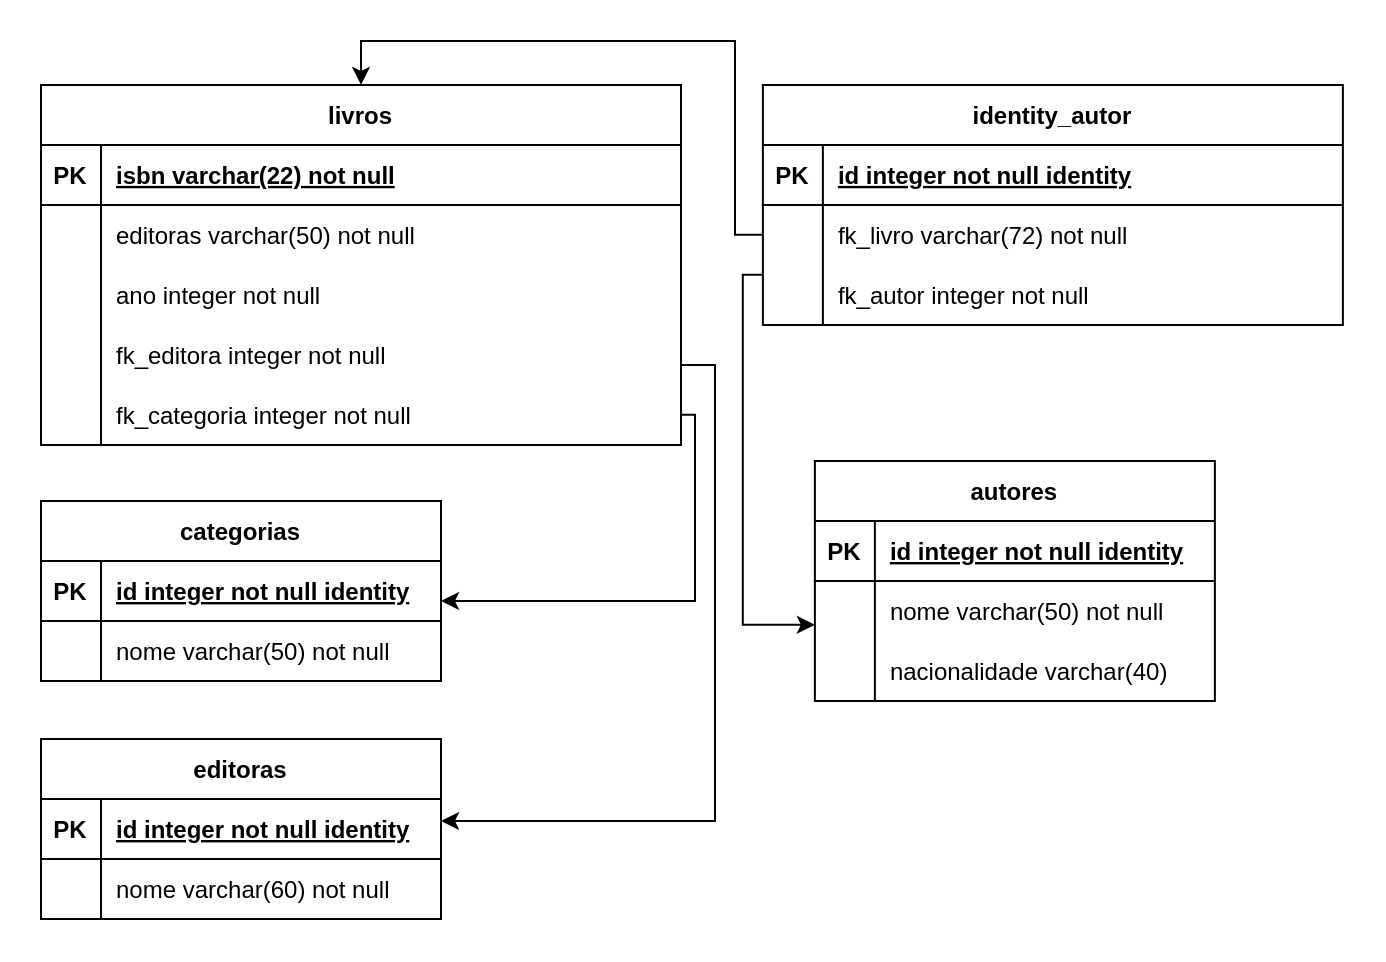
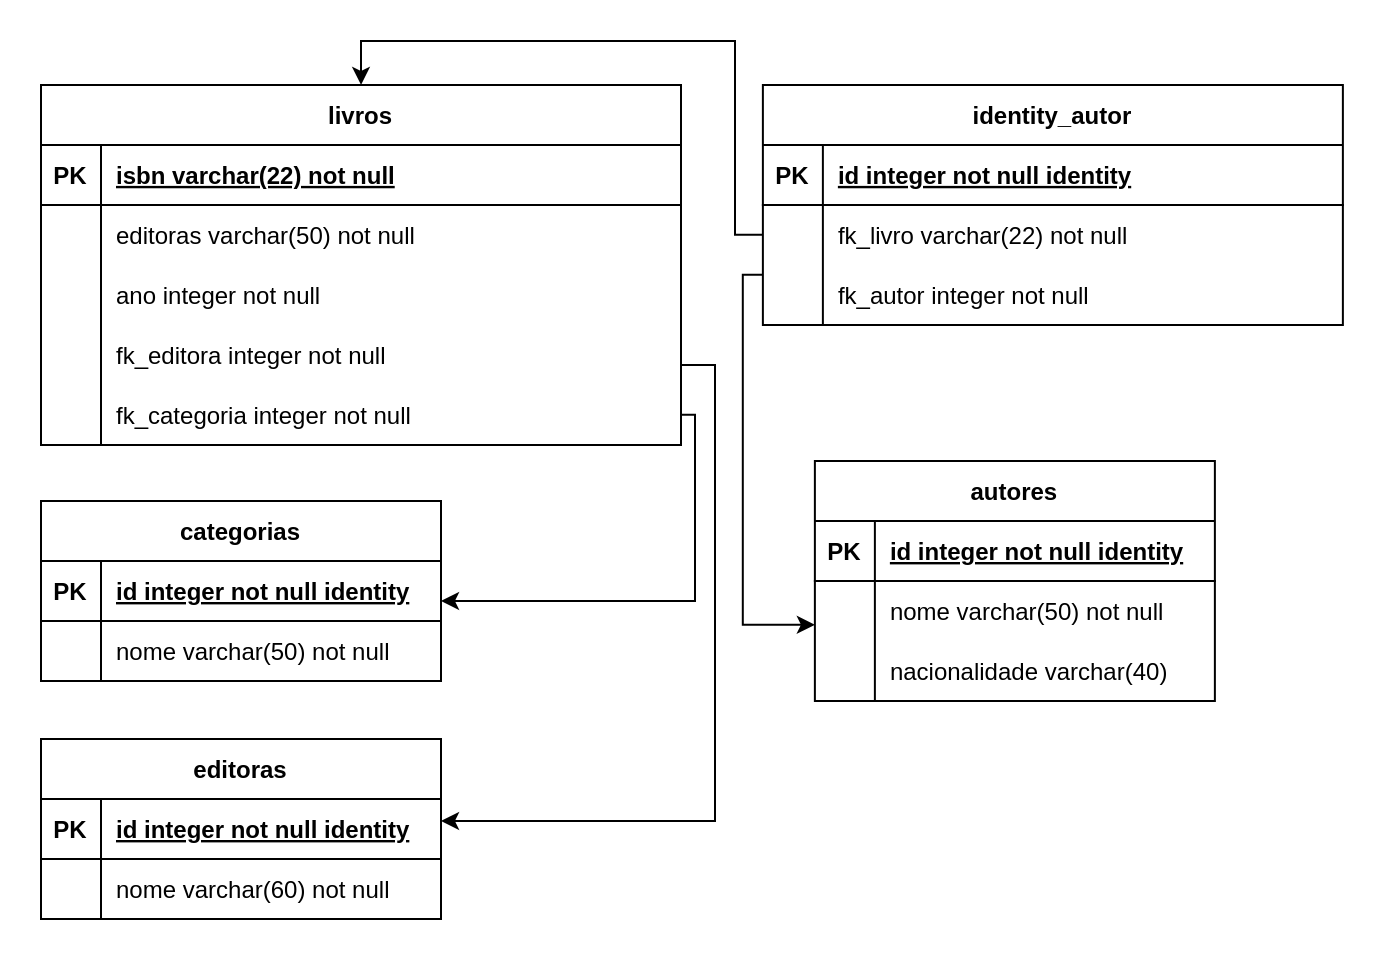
- <mxCell id="49" value="fk_livro varchar(72) not null" style="shape=partialRectangle;overflow=hidden;connectable=0;fillColor=none;align=left;strokeColor=inherit;top=0;left=0;bottom=0;right=0;spacingLeft=6;" vertex="1" parent="47"><mxGeometry x="30" width="260" height="30" as="geometry"><mxRectangle width="260" height="30" as="alternateBounds" /></mxGeometry></mxCell>
+ <mxCell id="49" value="fk_livro varchar(22) not null" style="shape=partialRectangle;overflow=hidden;connectable=0;fillColor=none;align=left;strokeColor=inherit;top=0;left=0;bottom=0;right=0;spacingLeft=6;" vertex="1" parent="47"><mxGeometry x="30" width="260" height="30" as="geometry"><mxRectangle width="260" height="30" as="alternateBounds" /></mxGeometry></mxCell>
